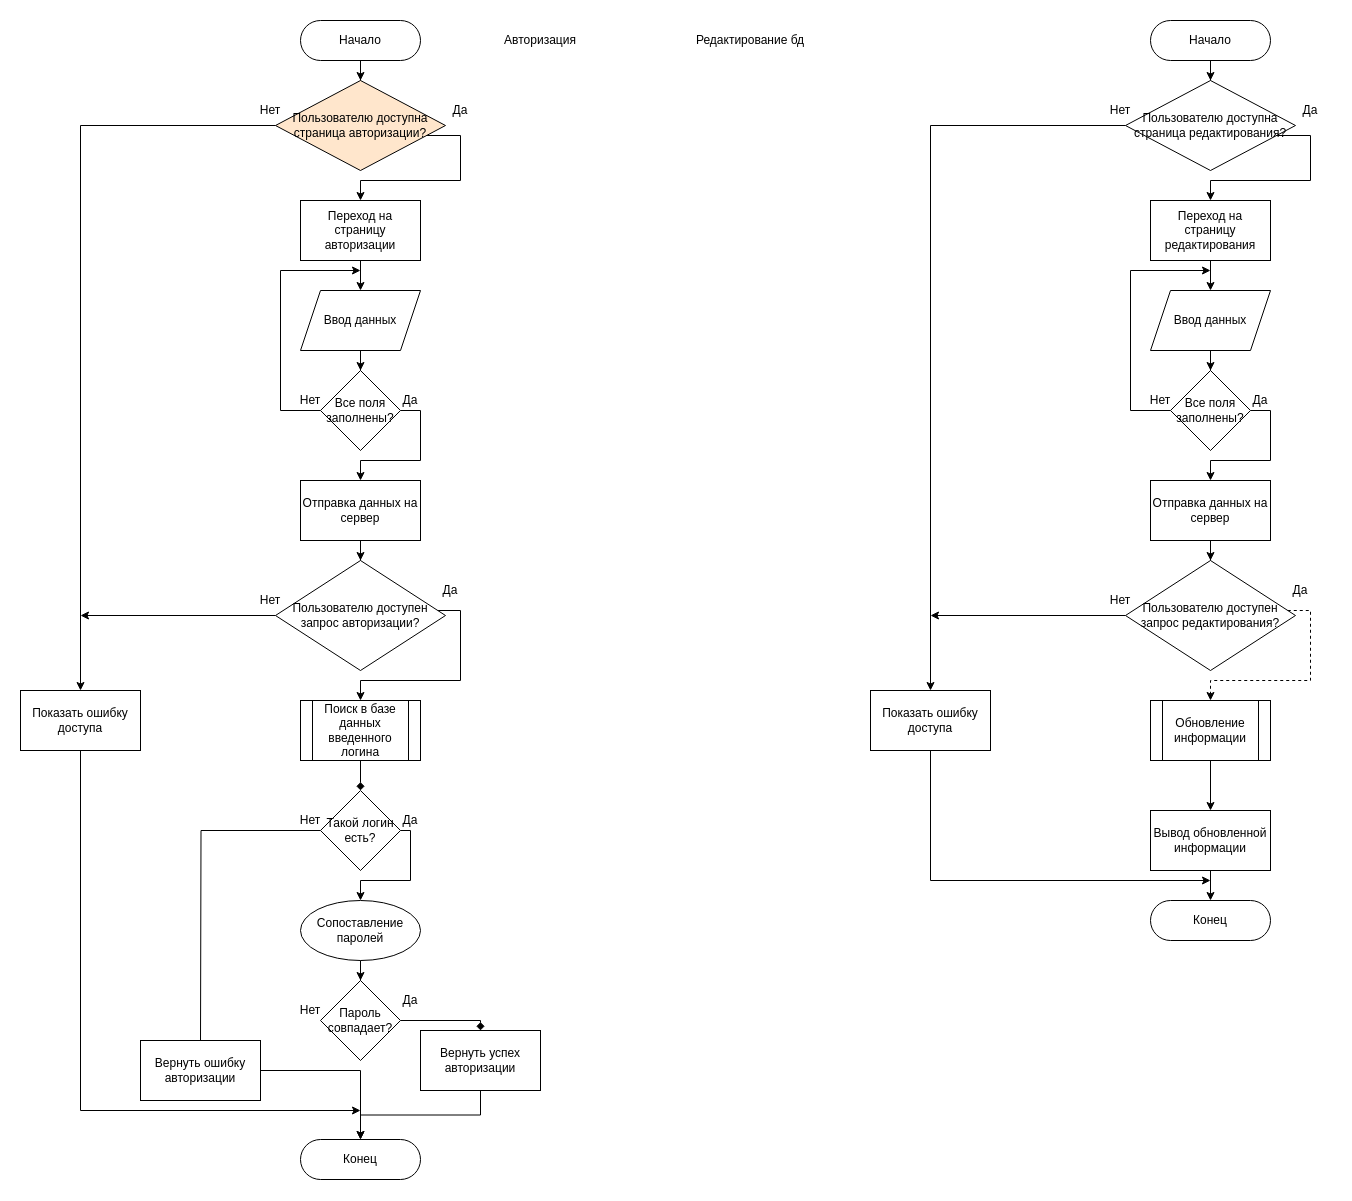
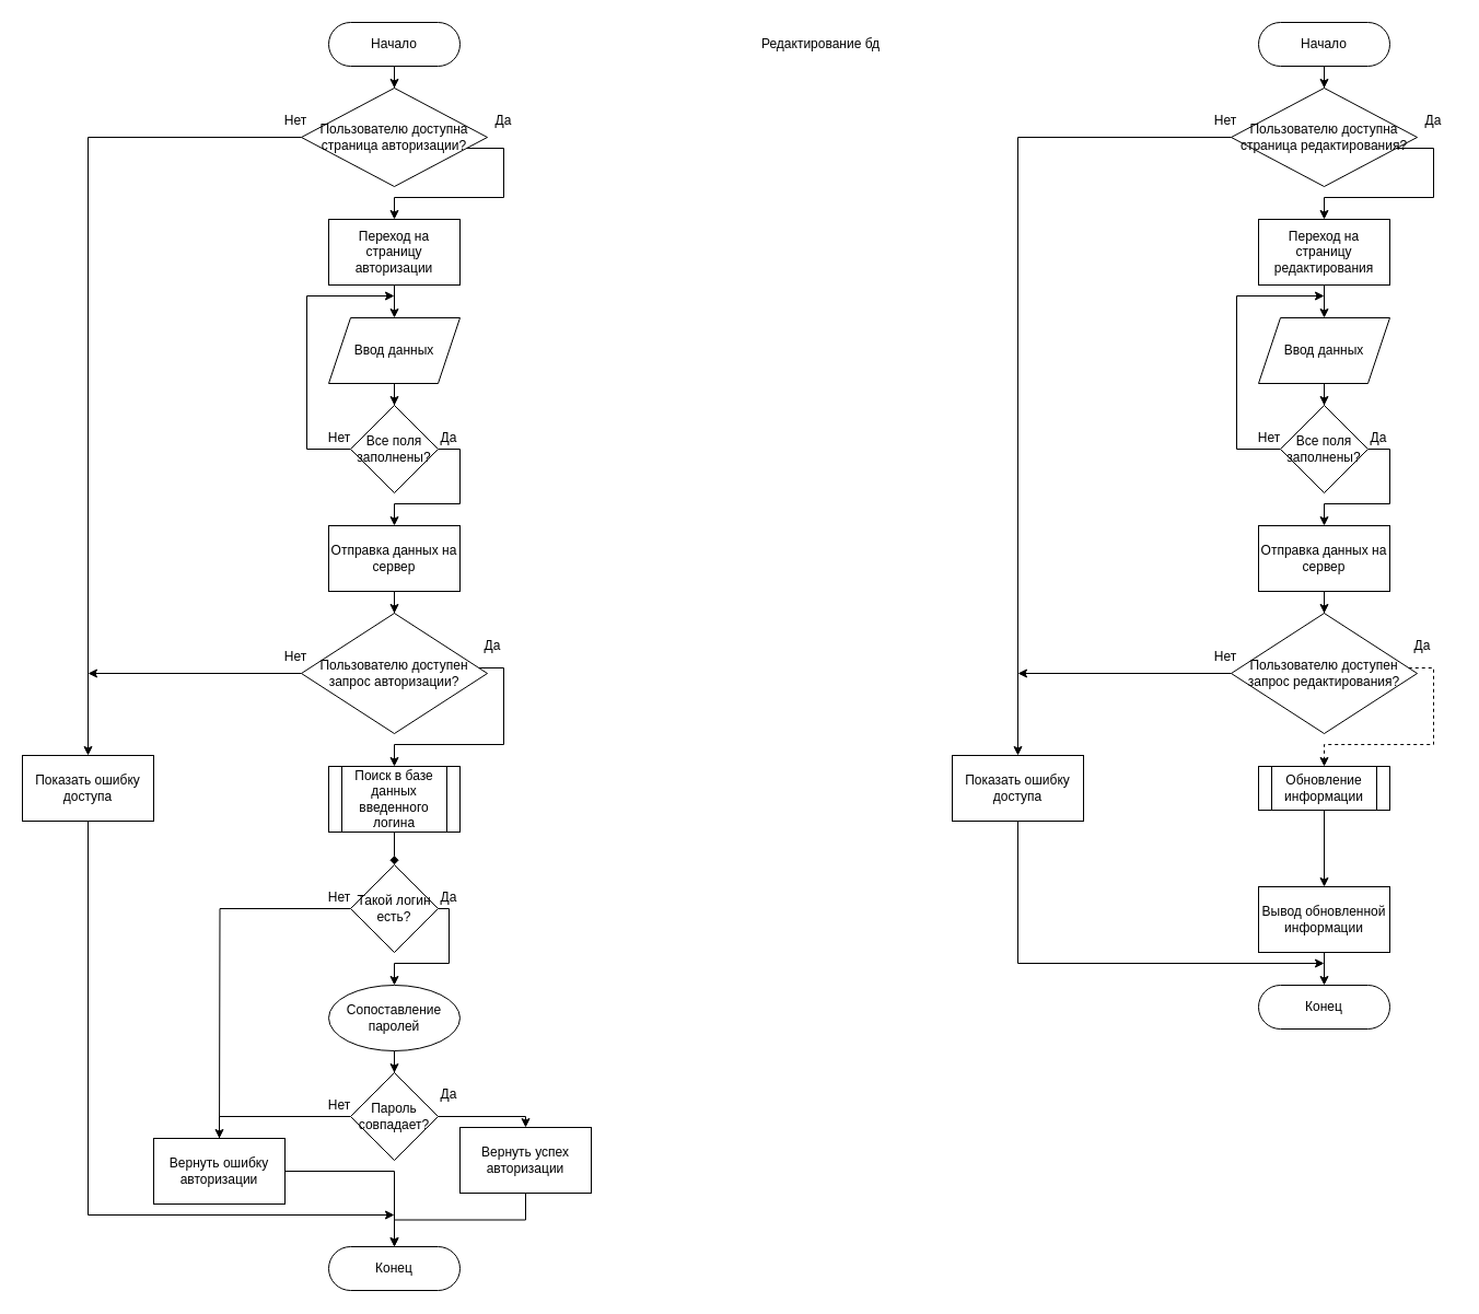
- <mxCell id="76" value="Авторизация" style="text;html=1;strokeColor=none;fillColor=none;align=center;verticalAlign=middle;whiteSpace=wrap;rounded=0;" vertex="1" parent="1"><mxGeometry x="520" y="30" width="40" height="20" as="geometry" /></mxCell>
- <mxCell id="22" value="Пользователю доступна страница авторизации?" style="rhombus;whiteSpace=wrap;html=1;fillColor=#ffe6cc;" vertex="1" parent="1"><mxGeometry x="275" y="80" width="170" height="90" as="geometry" /></mxCell>
+ <mxCell id="22" value="Пользователю доступна страница авторизации?" style="rhombus;whiteSpace=wrap;html=1;" vertex="1" parent="1"><mxGeometry x="275" y="80" width="170" height="90" as="geometry" /></mxCell>
- <mxCell id="59" value="Обновление информации" style="shape=process;whiteSpace=wrap;html=1;backgroundOutline=1;" vertex="1" parent="1"><mxGeometry x="1150" y="700" width="120" height="60" as="geometry" /></mxCell>
+ <mxCell id="59" value="Обновление информации" style="shape=process;whiteSpace=wrap;html=1;backgroundOutline=1;" vertex="1" parent="1"><mxGeometry x="1150" y="700" width="120" height="40" as="geometry" /></mxCell>
+ <mxCell id="41" style="edgeStyle=orthogonalEdgeStyle;rounded=0;orthogonalLoop=1;jettySize=auto;html=1;entryX=0.5;entryY=0;entryDx=0;entryDy=0;" edge="1" parent="1" source="43" target="40"><mxGeometry relative="1" as="geometry" /></mxCell>
- <mxCell id="42" style="edgeStyle=orthogonalEdgeStyle;rounded=0;orthogonalLoop=1;jettySize=auto;html=1;endArrow=diamond;" edge="1" parent="1" source="43" target="19"><mxGeometry relative="1" as="geometry"><Array as="points"><mxPoint x="480" y="1020" /></Array></mxGeometry></mxCell>
+ <mxCell id="42" style="edgeStyle=orthogonalEdgeStyle;rounded=0;orthogonalLoop=1;jettySize=auto;html=1;" edge="1" parent="1" source="43" target="19"><mxGeometry relative="1" as="geometry"><Array as="points"><mxPoint x="480" y="1020" /></Array></mxGeometry></mxCell>
